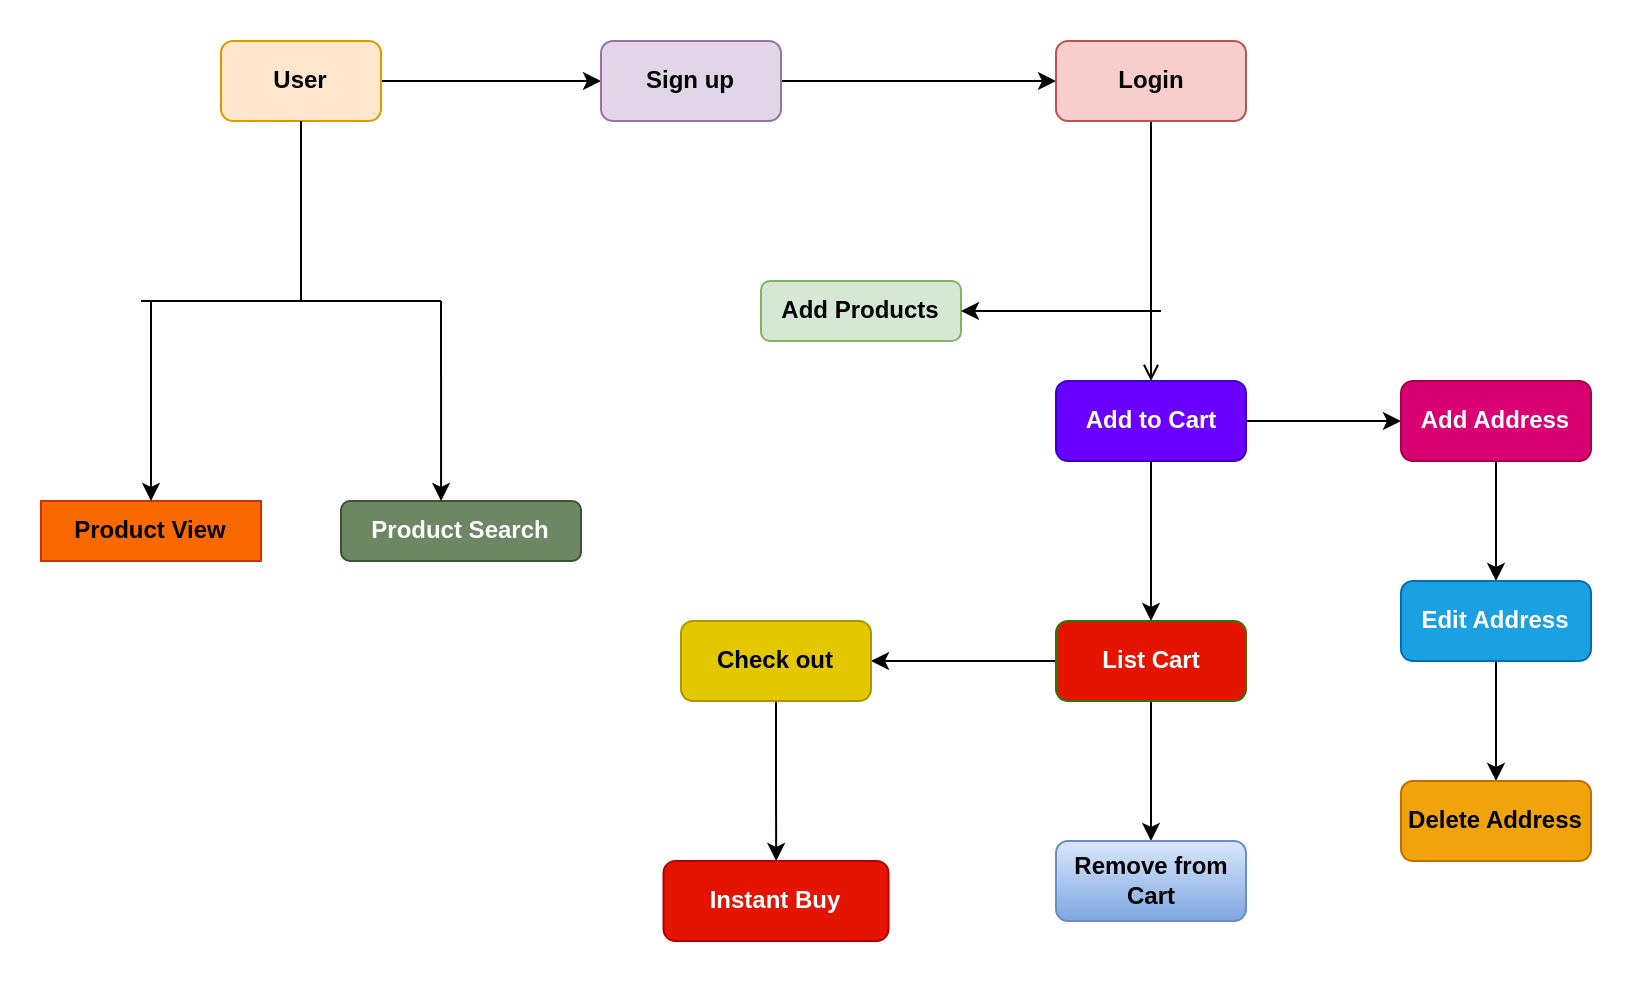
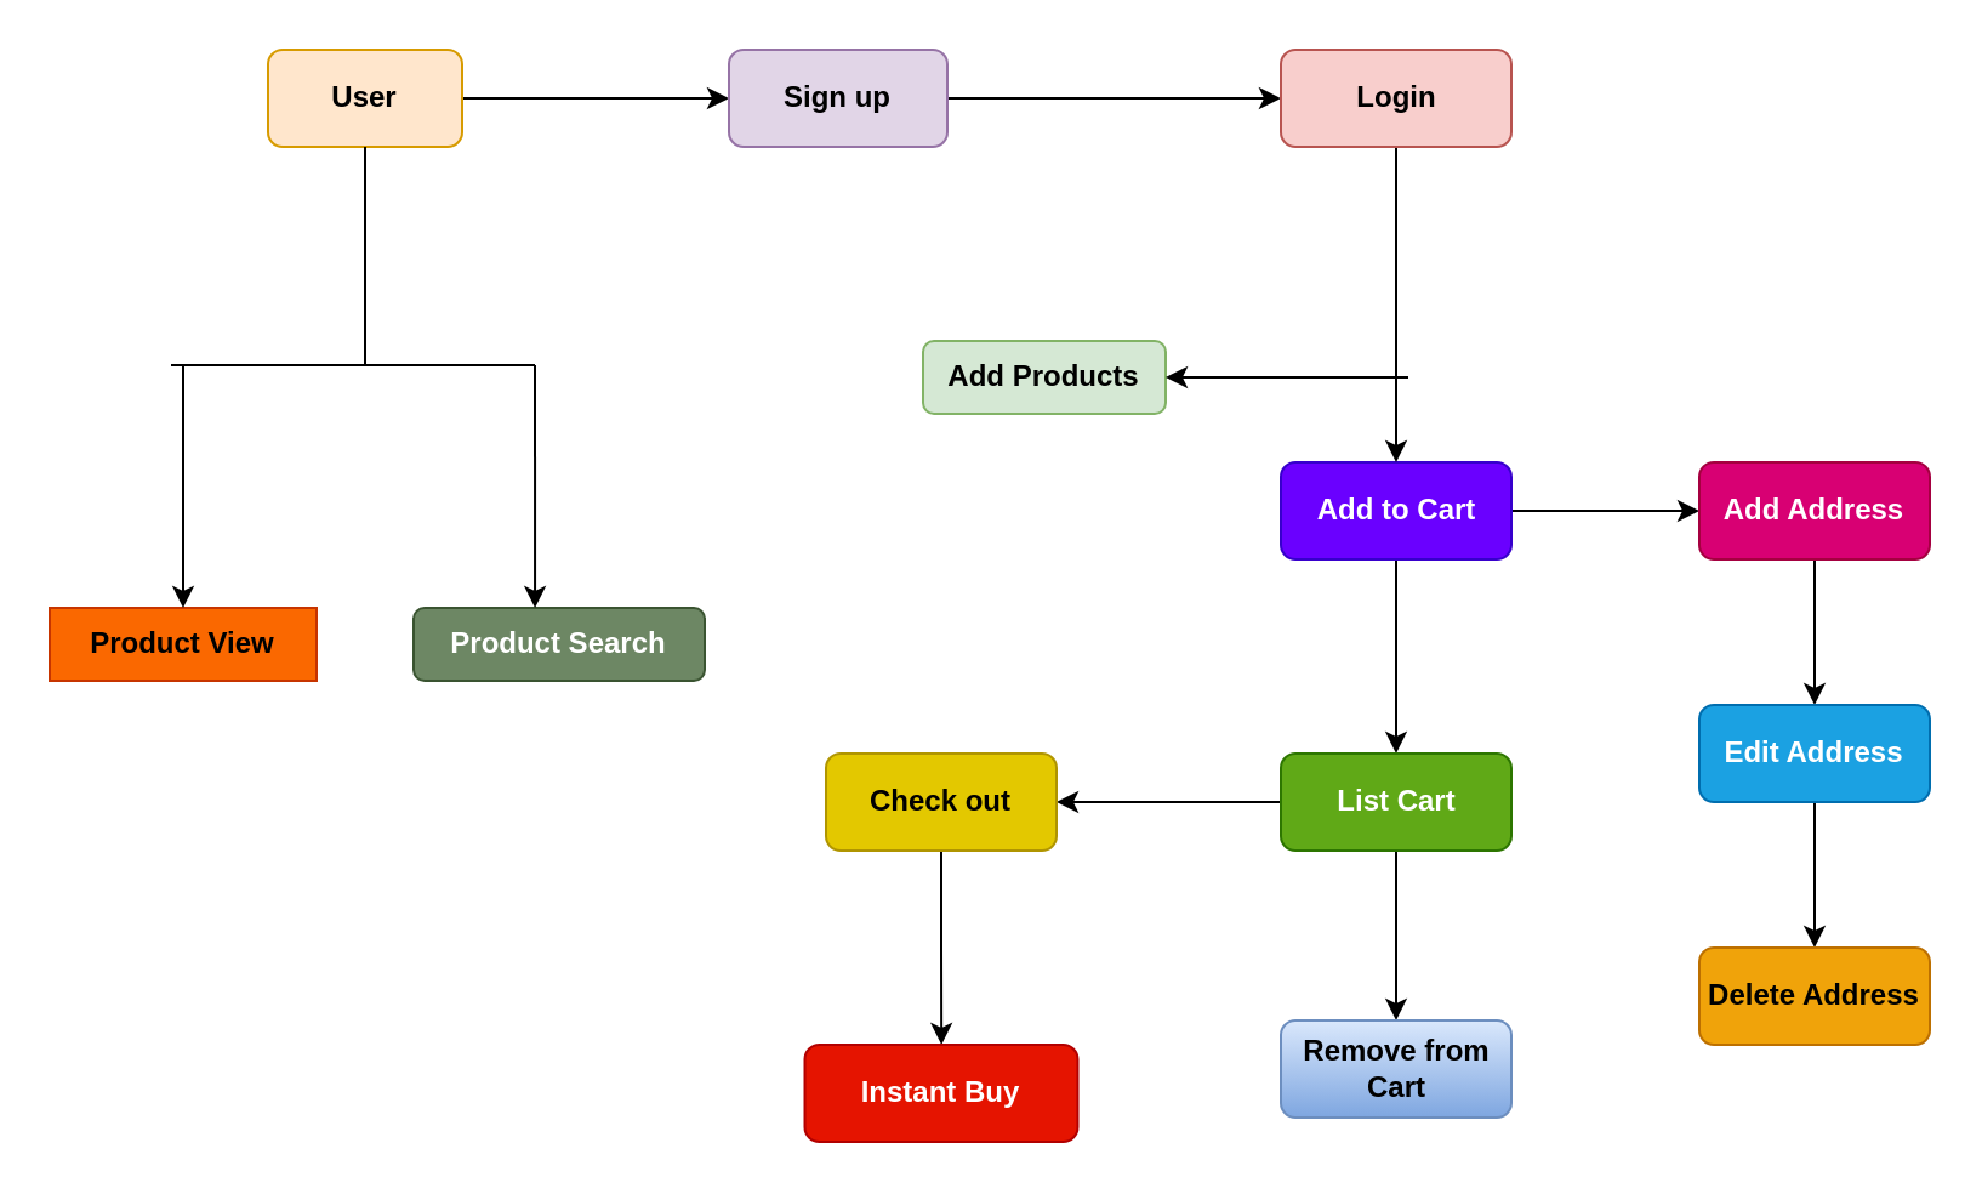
- <mxCell id="27" value="" style="edgeStyle=orthogonalEdgeStyle;rounded=0;orthogonalLoop=1;jettySize=auto;html=1;endArrow=open;" edge="1" parent="1" source="28" target="9"><mxGeometry relative="1" as="geometry" /></mxCell>
+ <mxCell id="27" value="" style="edgeStyle=orthogonalEdgeStyle;rounded=0;orthogonalLoop=1;jettySize=auto;html=1;" edge="1" parent="1" source="28" target="9"><mxGeometry relative="1" as="geometry" /></mxCell>
- <mxCell id="12" value="&lt;b&gt;List Cart&lt;/b&gt;" style="rounded=1;whiteSpace=wrap;html=1;fillColor=#e51400;fontColor=#ffffff;strokeColor=#2D7600;" vertex="1" parent="1"><mxGeometry x="527.5" y="310" width="95" height="40" as="geometry" /></mxCell>
+ <mxCell id="12" value="&lt;b&gt;List Cart&lt;/b&gt;" style="rounded=1;whiteSpace=wrap;html=1;fillColor=#60a917;fontColor=#ffffff;strokeColor=#2D7600;" vertex="1" parent="1"><mxGeometry x="527.5" y="310" width="95" height="40" as="geometry" /></mxCell>
